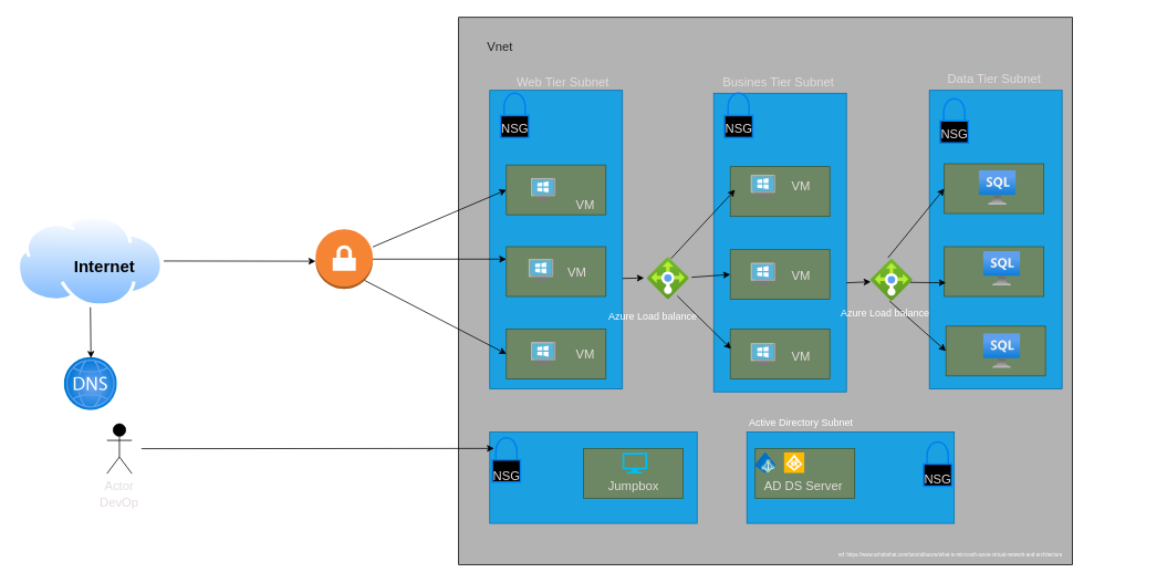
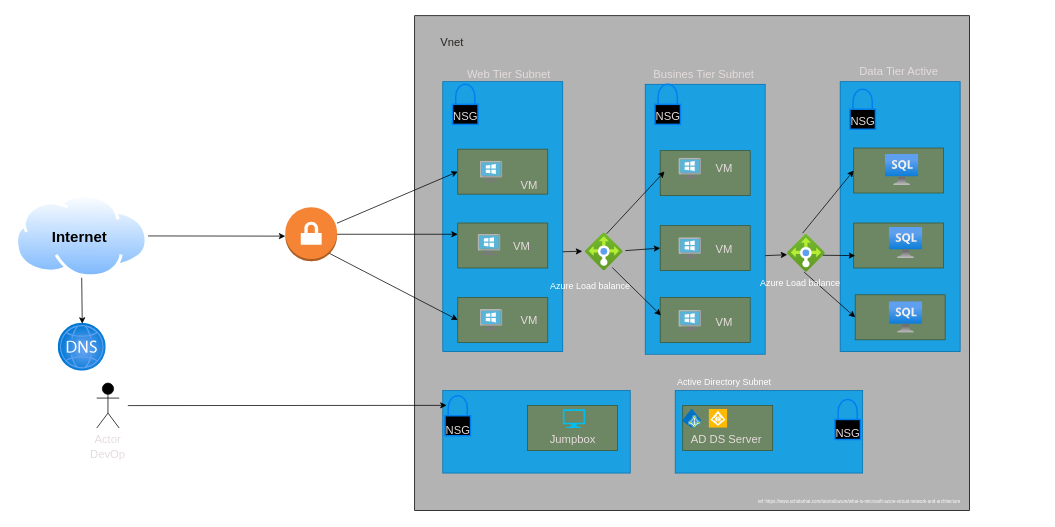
- <mxCell id="52" value="Data Tier Subnet&amp;nbsp;" style="text;html=1;align=center;verticalAlign=middle;resizable=0;points=[];autosize=1;strokeColor=none;fillColor=none;fontSize=15;fontColor=#e5dcdc;" vertex="1" parent="1"><mxGeometry x="1130" y="78" width="140" height="30" as="geometry" /></mxCell>
+ <mxCell id="52" value="Data Tier Active&amp;nbsp;" style="text;html=1;align=center;verticalAlign=middle;resizable=0;points=[];autosize=1;strokeColor=none;fillColor=none;fontSize=15;fontColor=#e5dcdc;" vertex="1" parent="1"><mxGeometry x="1130" y="78" width="140" height="30" as="geometry" /></mxCell>
- <mxCell id="5" value="&lt;font size=&quot;1&quot; color=&quot;#000000&quot;&gt;&lt;b style=&quot;font-size: 20px;&quot;&gt;Internet&amp;nbsp;&lt;/b&gt;&lt;/font&gt;" style="text;html=1;align=center;verticalAlign=middle;resizable=0;points=[];autosize=1;strokeColor=none;fillColor=none;" vertex="1" parent="1"><mxGeometry x="78.49" y="298.75" width="100" height="40" as="geometry" /></mxCell>
+ <mxCell id="5" value="&lt;font size=&quot;1&quot; color=&quot;#000000&quot;&gt;&lt;b style=&quot;font-size: 20px;&quot;&gt;Internet&amp;nbsp;&lt;/b&gt;&lt;/font&gt;" style="text;html=1;align=center;verticalAlign=middle;resizable=0;points=[];autosize=1;strokeColor=none;fillColor=none;" vertex="1" parent="1"><mxGeometry x="58.49" y="293.75" width="100" height="40" as="geometry" /></mxCell>
